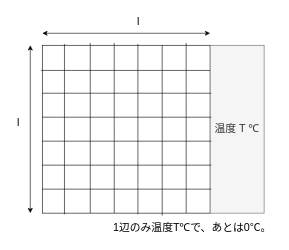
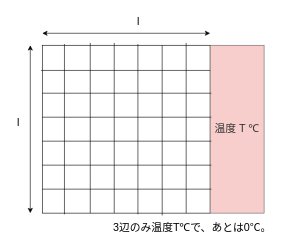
- <mxCell id="3" value="温度 T ℃" style="rounded=0;whiteSpace=wrap;html=1;fillColor=#f5f5f5;strokeColor=#666666;fontColor=#333333;fontSize=18;" vertex="1" parent="1"><mxGeometry x="350" y="75" width="90" height="280" as="geometry" /></mxCell>
+ <mxCell id="3" value="温度 T ℃" style="rounded=0;whiteSpace=wrap;html=1;fillColor=#f8cecc;strokeColor=#666666;fontColor=#333333;fontSize=18;" vertex="1" parent="1"><mxGeometry x="350" y="75" width="90" height="280" as="geometry" /></mxCell>
- <mxCell id="8" value="1辺のみ温度T℃で、あとは0℃。" style="text;html=1;align=center;verticalAlign=middle;resizable=0;points=[];autosize=1;fontSize=18;" vertex="1" parent="1"><mxGeometry x="180" y="365" width="280" height="30" as="geometry" /></mxCell>
+ <mxCell id="8" value="3辺のみ温度T℃で、あとは0℃。" style="text;html=1;align=center;verticalAlign=middle;resizable=0;points=[];autosize=1;fontSize=18;" vertex="1" parent="1"><mxGeometry x="180" y="365" width="280" height="30" as="geometry" /></mxCell>
